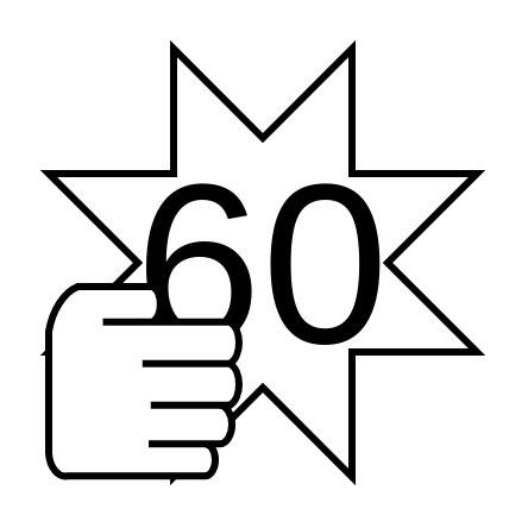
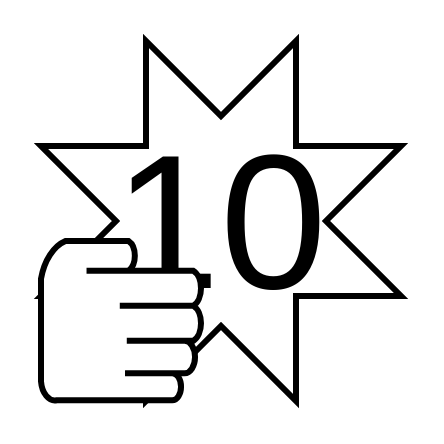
- <mxCell id="3" value="60" style="text;html=1;strokeColor=none;fillColor=none;align=center;verticalAlign=middle;whiteSpace=wrap;rounded=0;fontSize=96;" vertex="1" parent="1"><mxGeometry x="20" y="20" width="180" height="180" as="geometry" /></mxCell>
+ <mxCell id="3" value="10" style="text;html=1;strokeColor=none;fillColor=none;align=center;verticalAlign=middle;whiteSpace=wrap;rounded=0;fontSize=96;" vertex="1" parent="1"><mxGeometry x="20" y="20" width="180" height="180" as="geometry" /></mxCell>
